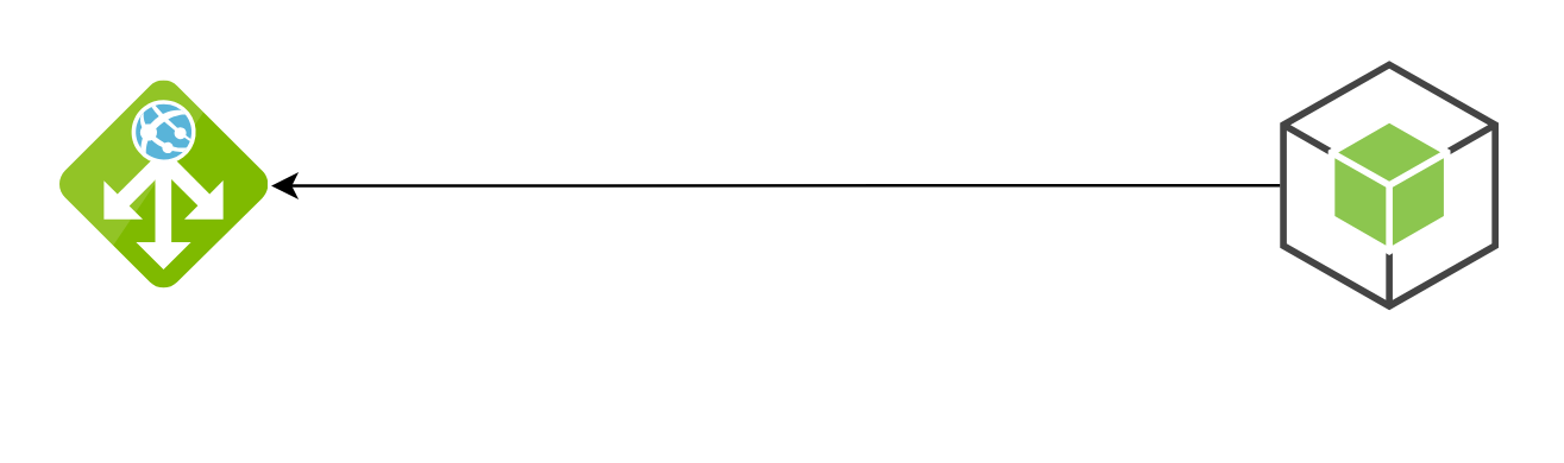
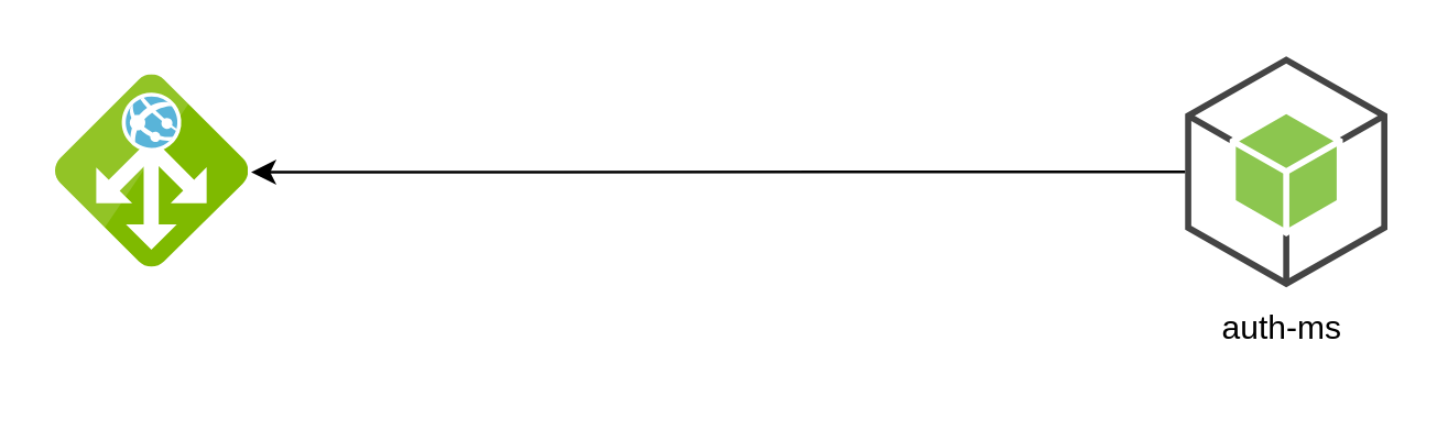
+ <mxCell id="3" value="auth-ms" style="text;html=1;align=center;verticalAlign=middle;resizable=0;points=[];autosize=1;strokeColor=none;fillColor=none;" vertex="1" parent="1"><mxGeometry x="430" y="104" width="70" height="30" as="geometry" /></mxCell>
